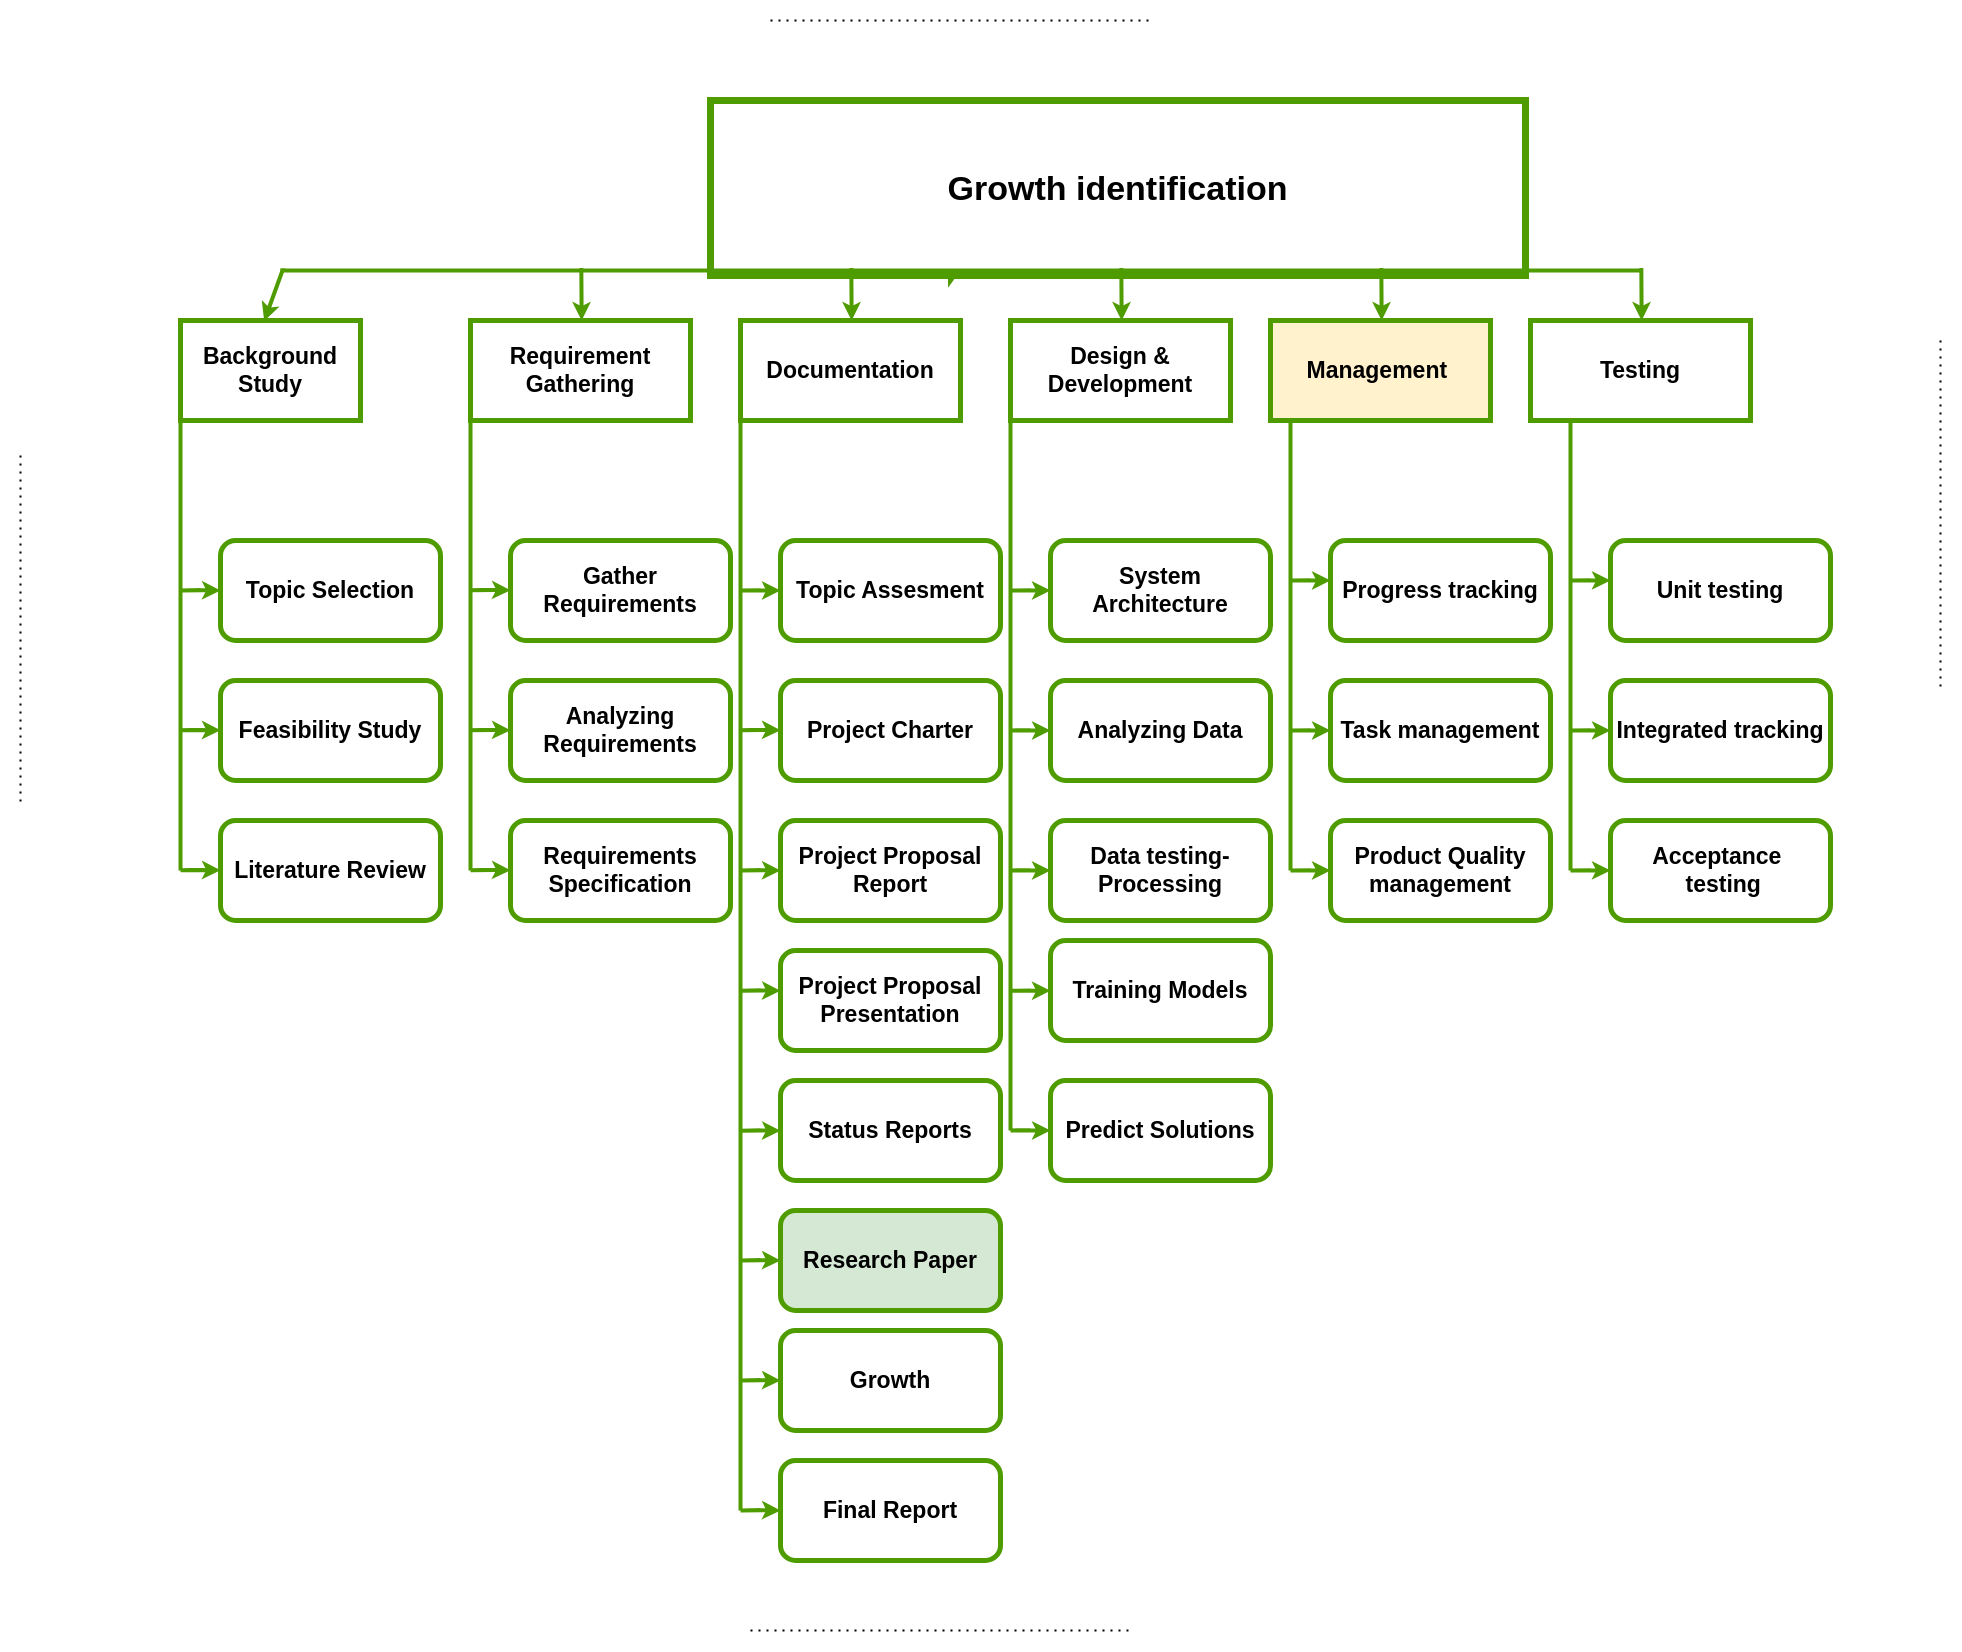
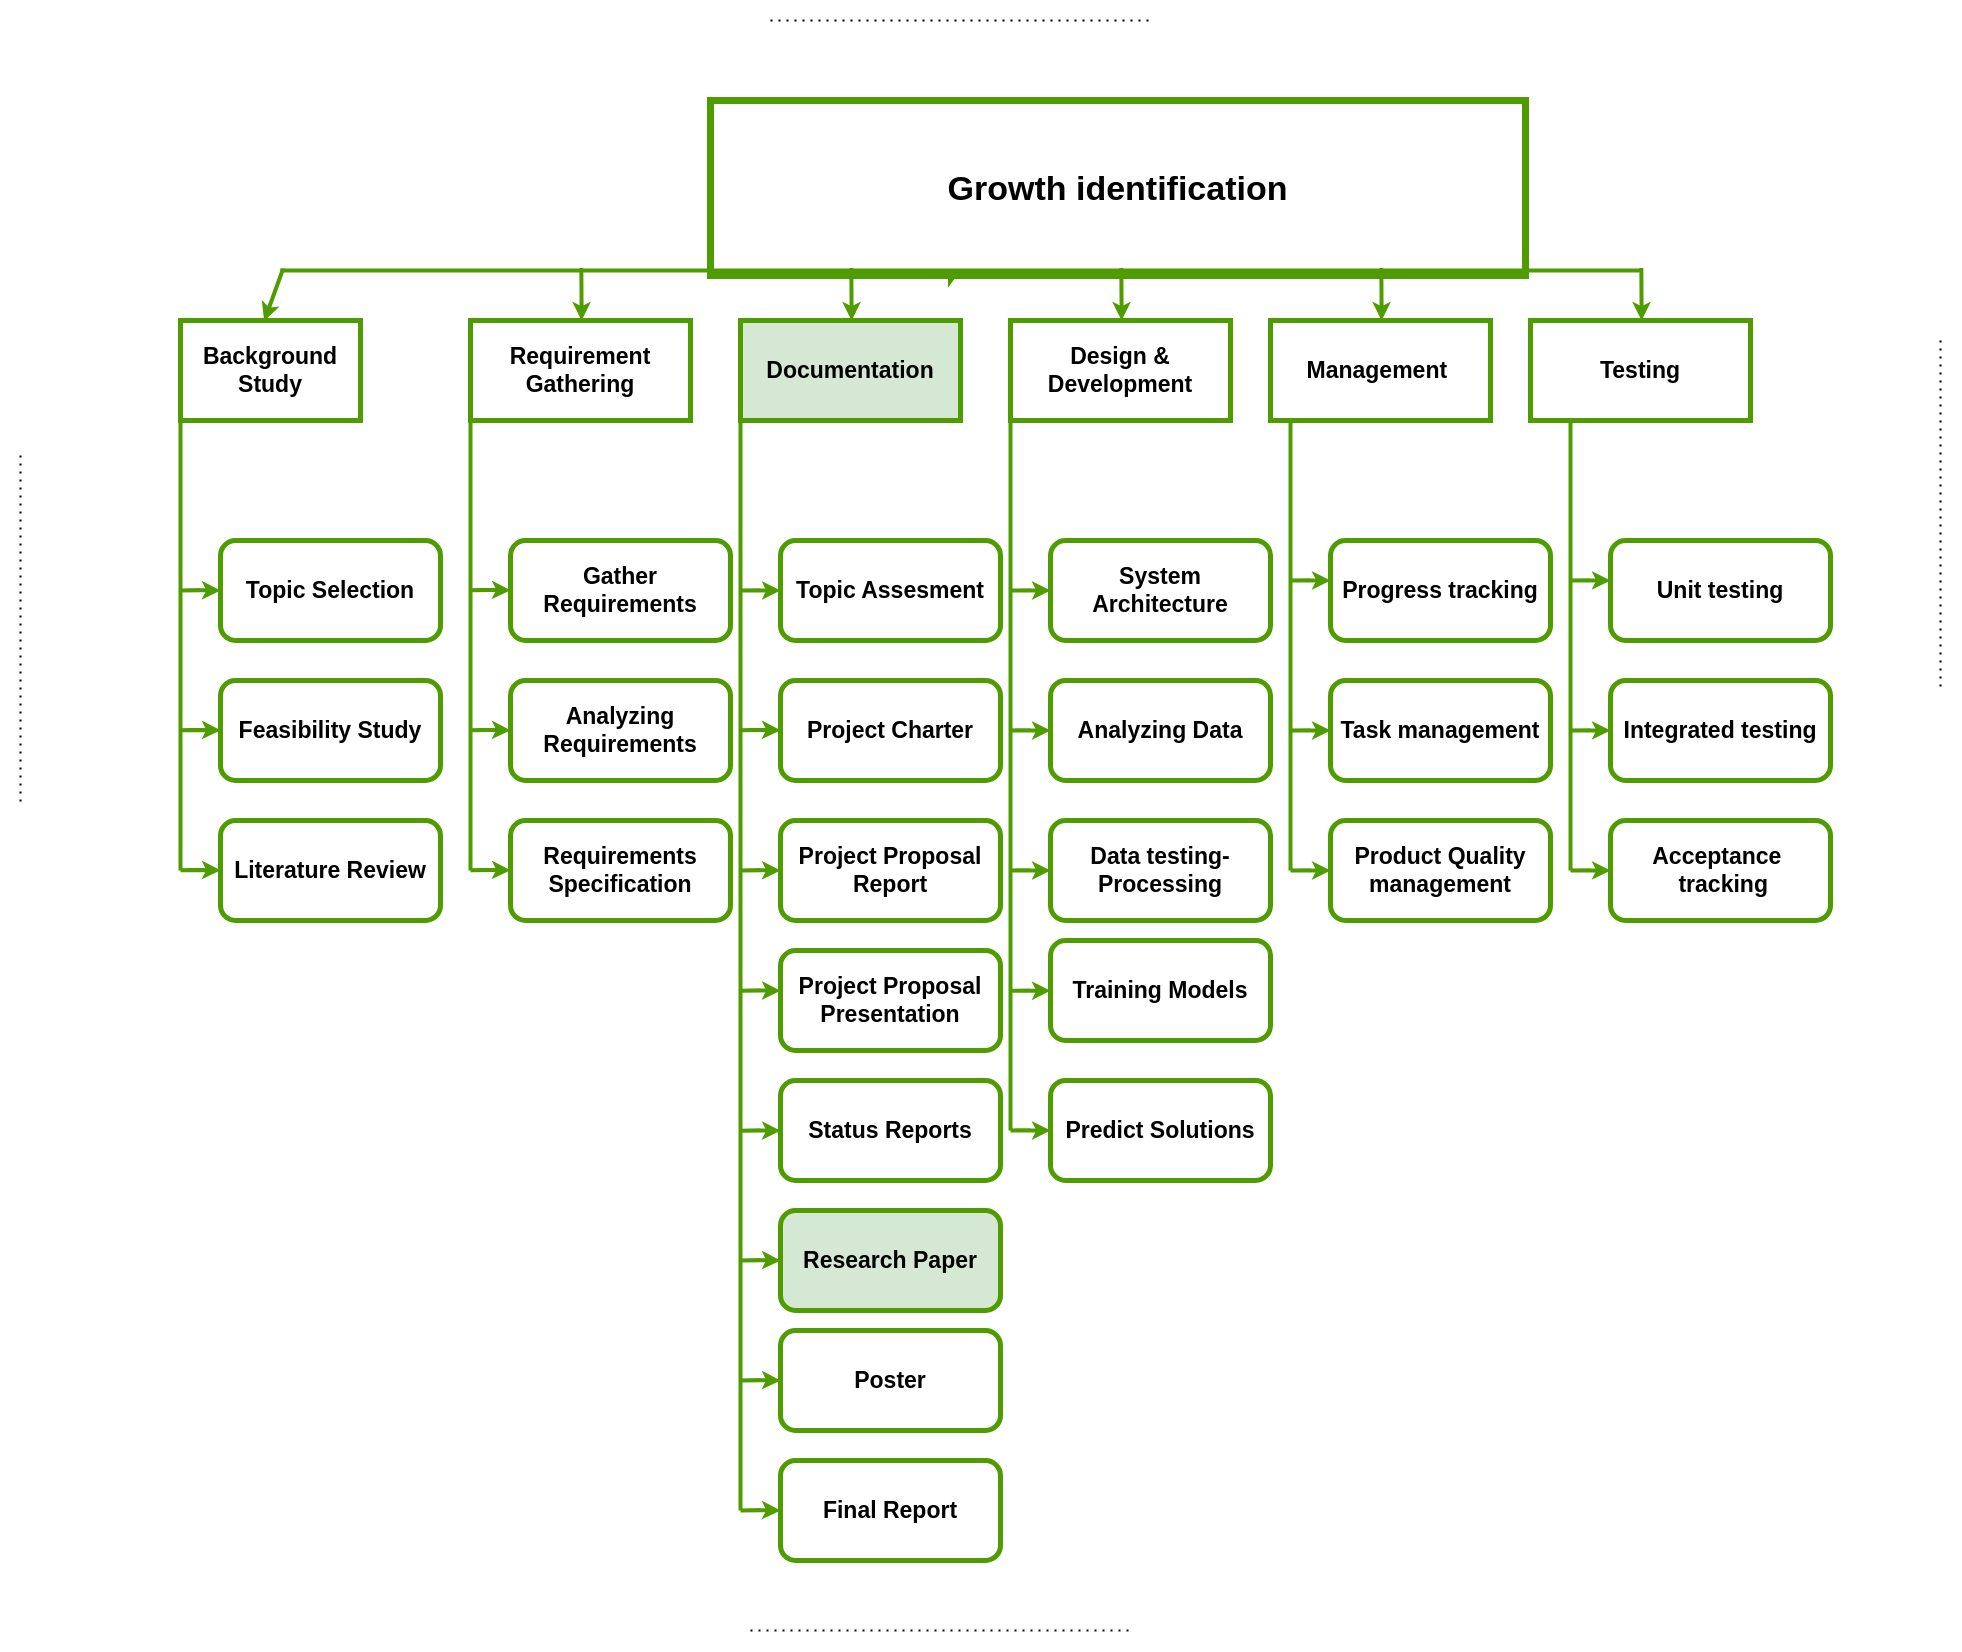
- <mxCell id="6" value="&lt;span style=&quot;font-size: 23px&quot;&gt;&lt;b&gt;Documentation&lt;/b&gt;&lt;/span&gt;" style="rounded=0;whiteSpace=wrap;html=1;fontSize=22;fillColor=#FFFFFF;strokeColor=#4E9C00;strokeWidth=5;" vertex="1" parent="1"><mxGeometry x="740" y="320" width="220" height="100" as="geometry" /></mxCell>
+ <mxCell id="6" value="&lt;span style=&quot;font-size: 23px&quot;&gt;&lt;b&gt;Documentation&lt;/b&gt;&lt;/span&gt;" style="rounded=0;whiteSpace=wrap;html=1;fontSize=22;fillColor=#d5e8d4;strokeColor=#4E9C00;strokeWidth=5;" vertex="1" parent="1"><mxGeometry x="740" y="320" width="220" height="100" as="geometry" /></mxCell>
- <mxCell id="8" value="&lt;b style=&quot;font-size: 23px&quot;&gt;M&lt;/b&gt;&lt;span style=&quot;font-size: 23px&quot;&gt;&lt;b&gt;anagement&lt;/b&gt;&lt;/span&gt;&lt;b style=&quot;font-size: 23px&quot;&gt;&amp;nbsp;&lt;/b&gt;" style="rounded=0;whiteSpace=wrap;html=1;fontSize=22;fillColor=#fff2cc;strokeColor=#4E9C00;strokeWidth=5;" vertex="1" parent="1"><mxGeometry x="1270" y="320" width="220" height="100" as="geometry" /></mxCell>
+ <mxCell id="8" value="&lt;b style=&quot;font-size: 23px&quot;&gt;M&lt;/b&gt;&lt;span style=&quot;font-size: 23px&quot;&gt;&lt;b&gt;anagement&lt;/b&gt;&lt;/span&gt;&lt;b style=&quot;font-size: 23px&quot;&gt;&amp;nbsp;&lt;/b&gt;" style="rounded=0;whiteSpace=wrap;html=1;fontSize=22;fillColor=#FFFFFF;strokeColor=#4E9C00;strokeWidth=5;" vertex="1" parent="1"><mxGeometry x="1270" y="320" width="220" height="100" as="geometry" /></mxCell>
- <mxCell id="33" value="Integrated tracking" style="rounded=1;whiteSpace=wrap;html=1;fontSize=23;strokeColor=#4E9C00;strokeWidth=5;fillColor=#FFFFFF;fontStyle=1" vertex="1" parent="1"><mxGeometry x="1610" y="680" width="220" height="100" as="geometry" /></mxCell>
+ <mxCell id="33" value="Integrated testing" style="rounded=1;whiteSpace=wrap;html=1;fontSize=23;strokeColor=#4E9C00;strokeWidth=5;fillColor=#FFFFFF;fontStyle=1" vertex="1" parent="1"><mxGeometry x="1610" y="680" width="220" height="100" as="geometry" /></mxCell>
- <mxCell id="34" value="Acceptance&amp;nbsp; &amp;nbsp;testing" style="rounded=1;whiteSpace=wrap;html=1;fontSize=23;strokeColor=#4E9C00;strokeWidth=5;fillColor=#FFFFFF;fontStyle=1" vertex="1" parent="1"><mxGeometry x="1610" y="820" width="220" height="100" as="geometry" /></mxCell>
+ <mxCell id="34" value="Acceptance&amp;nbsp; &amp;nbsp;tracking" style="rounded=1;whiteSpace=wrap;html=1;fontSize=23;strokeColor=#4E9C00;strokeWidth=5;fillColor=#FFFFFF;fontStyle=1" vertex="1" parent="1"><mxGeometry x="1610" y="820" width="220" height="100" as="geometry" /></mxCell>
- <mxCell id="22" value="Growth" style="rounded=1;whiteSpace=wrap;html=1;fontSize=23;strokeColor=#4E9C00;strokeWidth=5;fillColor=#FFFFFF;fontStyle=1" vertex="1" parent="1"><mxGeometry x="780" y="1330" width="220" height="100" as="geometry" /></mxCell>
+ <mxCell id="22" value="Poster" style="rounded=1;whiteSpace=wrap;html=1;fontSize=23;strokeColor=#4E9C00;strokeWidth=5;fillColor=#FFFFFF;fontStyle=1" vertex="1" parent="1"><mxGeometry x="780" y="1330" width="220" height="100" as="geometry" /></mxCell>
